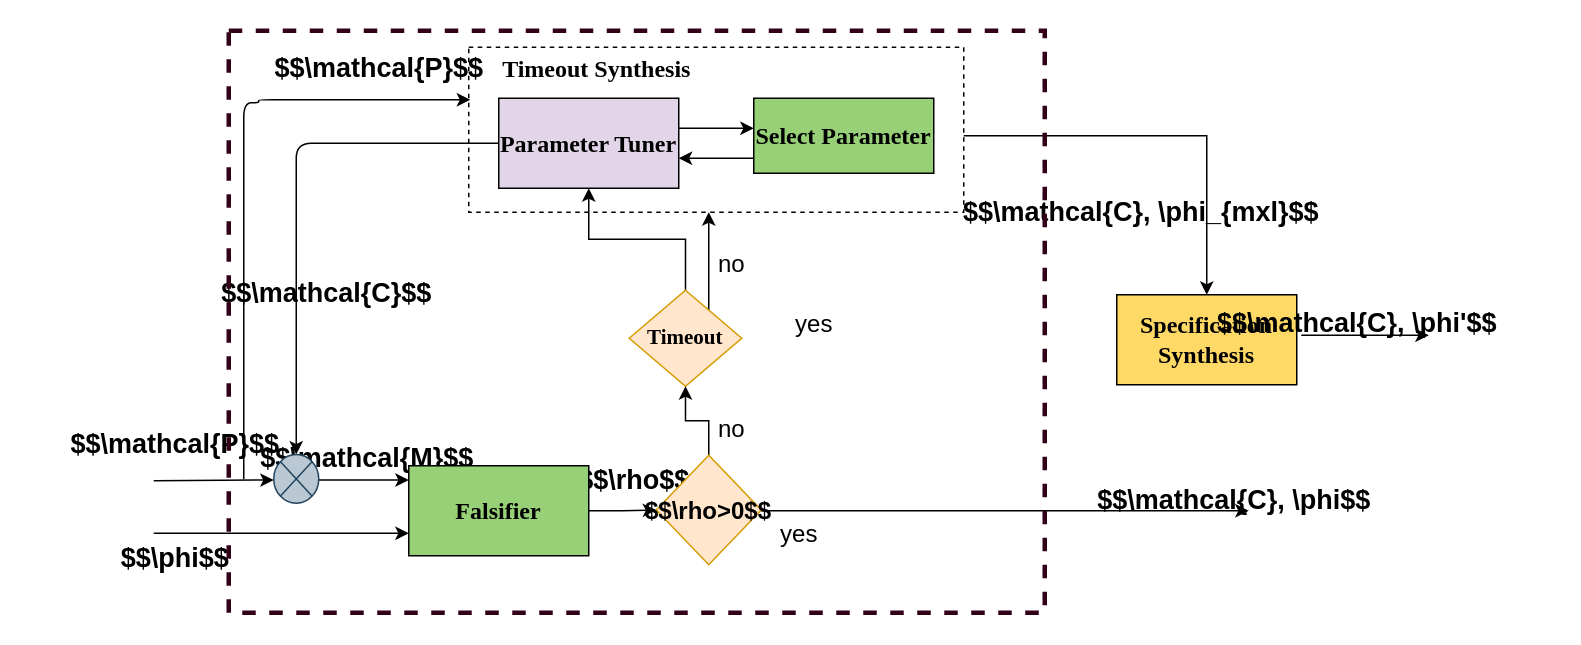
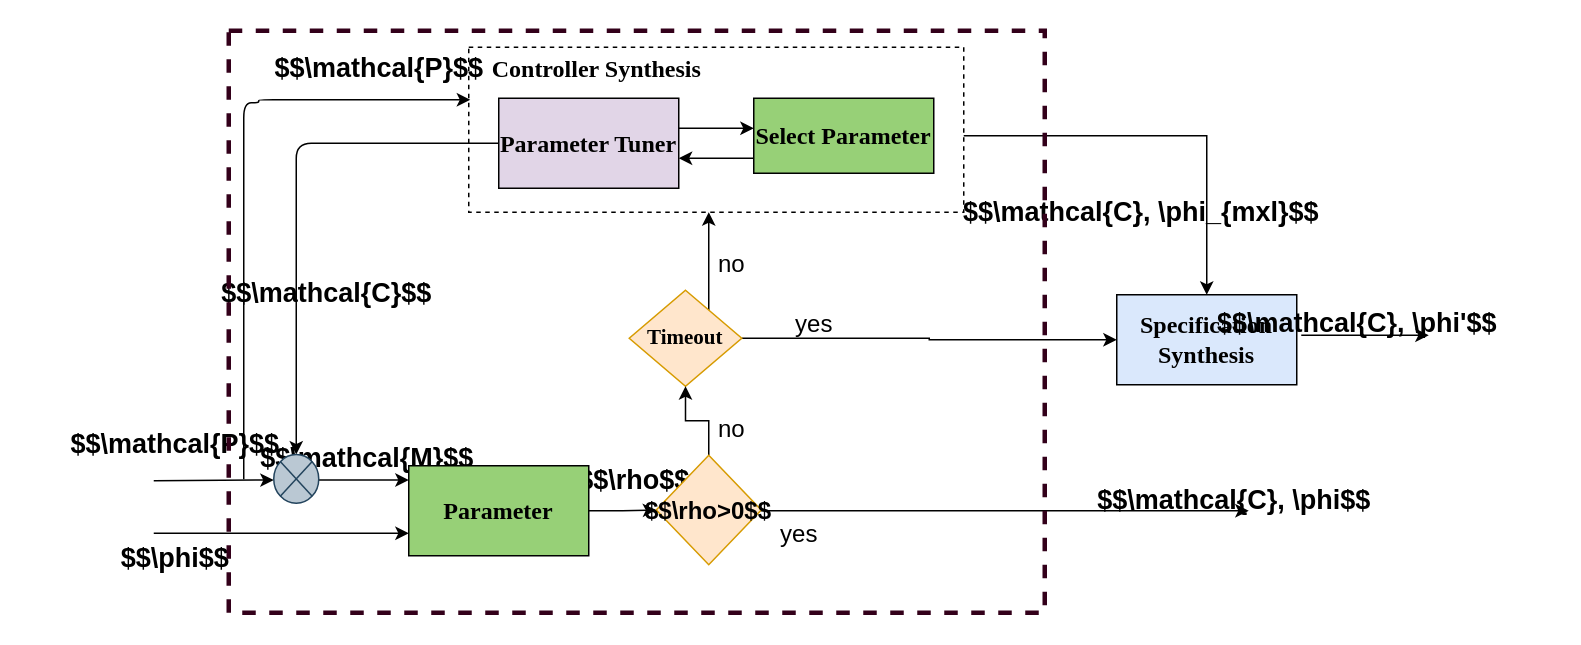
- <mxCell id="27" value="&lt;font style=&quot;font-size: 16px&quot;&gt;&lt;b&gt;&lt;font style=&quot;font-size: 16px&quot; face=&quot;Comic Sans MS&quot;&gt;Timeout Synthesis&lt;br&gt;&lt;/font&gt;&lt;/b&gt;&lt;/font&gt;" style="text;html=1;align=center;verticalAlign=middle;resizable=0;points=[];autosize=1;strokeColor=none;" parent="1" vertex="1"><mxGeometry x="312" y="35" width="170" height="20" as="geometry" /></mxCell>
+ <mxCell id="27" value="&lt;font style=&quot;font-size: 16px&quot;&gt;&lt;b&gt;&lt;font style=&quot;font-size: 16px&quot; face=&quot;Comic Sans MS&quot;&gt;Controller Synthesis&lt;br&gt;&lt;/font&gt;&lt;/b&gt;&lt;/font&gt;" style="text;html=1;align=center;verticalAlign=middle;resizable=0;points=[];autosize=1;strokeColor=none;" parent="1" vertex="1"><mxGeometry x="312" y="35" width="170" height="20" as="geometry" /></mxCell>
- <mxCell id="19" value="" style="edgeStyle=orthogonalEdgeStyle;rounded=0;orthogonalLoop=1;jettySize=auto;html=1;" parent="1" source="20" target="11" edge="1"><mxGeometry relative="1" as="geometry" /></mxCell>
+ <mxCell id="19" value="" style="edgeStyle=orthogonalEdgeStyle;rounded=0;orthogonalLoop=1;jettySize=auto;html=1;" parent="1" source="20" target="24" edge="1"><mxGeometry relative="1" as="geometry" /></mxCell>
- <mxCell id="24" value="&lt;font style=&quot;font-size: 16px&quot;&gt;&lt;b&gt;&lt;font style=&quot;font-size: 16px&quot; face=&quot;Comic Sans MS&quot;&gt;Specification Synthesis&lt;br&gt;&lt;/font&gt;&lt;/b&gt;&lt;/font&gt;" style="rounded=0;whiteSpace=wrap;html=1;fillColor=#FFD966;" parent="1" vertex="1"><mxGeometry x="744" y="196" width="120" height="60" as="geometry" /></mxCell>
+ <mxCell id="24" value="&lt;font style=&quot;font-size: 16px&quot;&gt;&lt;b&gt;&lt;font style=&quot;font-size: 16px&quot; face=&quot;Comic Sans MS&quot;&gt;Specification Synthesis&lt;br&gt;&lt;/font&gt;&lt;/b&gt;&lt;/font&gt;" style="rounded=0;whiteSpace=wrap;html=1;fillColor=#dae8fc;" parent="1" vertex="1"><mxGeometry x="744" y="196" width="120" height="60" as="geometry" /></mxCell>
- <mxCell id="13" value="&lt;font style=&quot;font-size: 16px&quot; face=&quot;Comic Sans MS&quot;&gt;&lt;b&gt;Falsifier&lt;/b&gt;&lt;/font&gt;" style="rounded=0;whiteSpace=wrap;html=1;fillColor=#97D077;" parent="1" vertex="1"><mxGeometry x="272" y="310" width="120" height="60" as="geometry" /></mxCell>
+ <mxCell id="13" value="&lt;font style=&quot;font-size: 16px&quot; face=&quot;Comic Sans MS&quot;&gt;&lt;b&gt;Parameter&lt;/b&gt;&lt;/font&gt;" style="rounded=0;whiteSpace=wrap;html=1;fillColor=#97D077;" parent="1" vertex="1"><mxGeometry x="272" y="310" width="120" height="60" as="geometry" /></mxCell>
